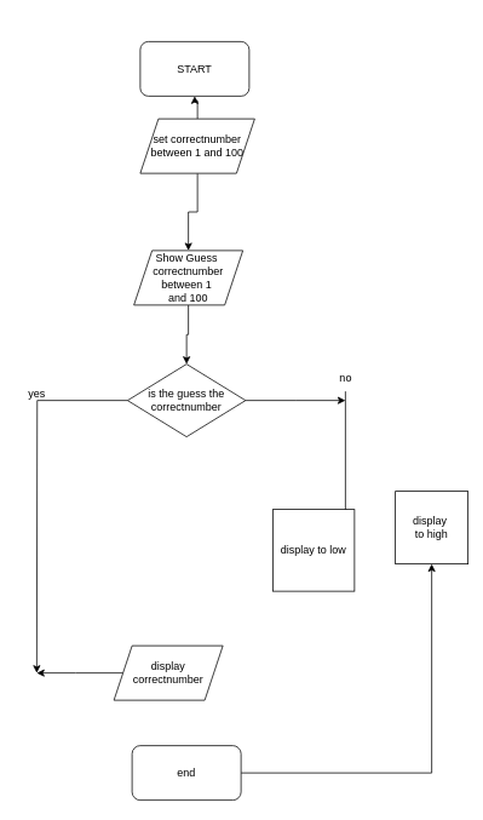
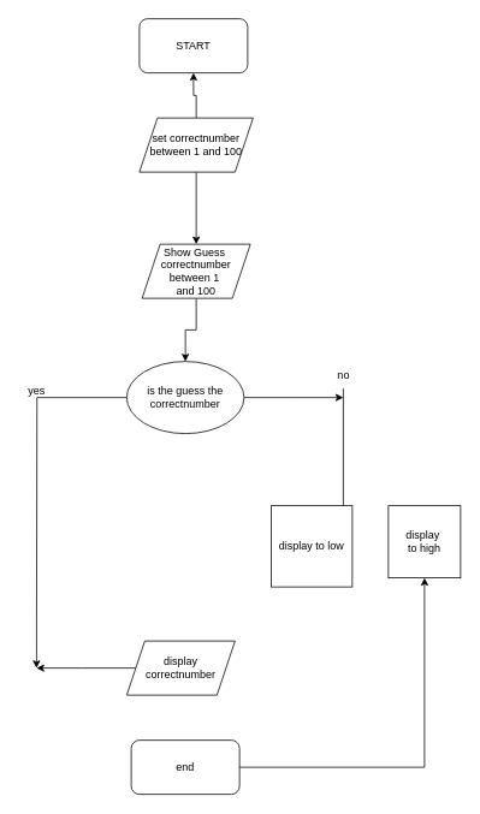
- <mxCell id="2" value="START" style="rounded=1;whiteSpace=wrap;html=1;" vertex="1" parent="1"><mxGeometry x="154" y="45" width="120" height="60" as="geometry" /></mxCell>
+ <mxCell id="2" value="START" style="rounded=1;whiteSpace=wrap;html=1;" vertex="1" parent="1"><mxGeometry x="154" y="20" width="120" height="60" as="geometry" /></mxCell>
- <mxCell id="7" value="Show Guess&amp;nbsp;&lt;div&gt;correctnumber&lt;/div&gt;&lt;div&gt;between 1&amp;nbsp;&lt;/div&gt;&lt;div&gt;and 100&lt;/div&gt;" style="shape=parallelogram;perimeter=parallelogramPerimeter;whiteSpace=wrap;html=1;fixedSize=1;" vertex="1" parent="1"><mxGeometry x="147" y="275" width="120" height="60" as="geometry" /></mxCell>
+ <mxCell id="7" value="Show Guess&amp;nbsp;&lt;div&gt;correctnumber&lt;/div&gt;&lt;div&gt;between 1&amp;nbsp;&lt;/div&gt;&lt;div&gt;and 100&lt;/div&gt;" style="shape=parallelogram;perimeter=parallelogramPerimeter;whiteSpace=wrap;html=1;fixedSize=1;" vertex="1" parent="1"><mxGeometry x="157" y="270" width="120" height="60" as="geometry" /></mxCell>
- <mxCell id="10" value="is the guess the&lt;div&gt;correctnumber&lt;/div&gt;" style="rhombus;whiteSpace=wrap;html=1;" vertex="1" parent="1"><mxGeometry x="140" y="400" width="130" height="80" as="geometry" /></mxCell>
+ <mxCell id="10" value="is the guess the&lt;div&gt;correctnumber&lt;/div&gt;" style="ellipse;whiteSpace=wrap;html=1;" vertex="1" parent="1"><mxGeometry x="140" y="400" width="130" height="80" as="geometry" /></mxCell>
- <mxCell id="14" value="display&amp;nbsp;&lt;div&gt;to high&lt;/div&gt;" style="whiteSpace=wrap;html=1;aspect=fixed;" vertex="1" parent="1"><mxGeometry x="435" y="540" width="80" height="80" as="geometry" /></mxCell>
+ <mxCell id="14" value="display&amp;nbsp;&lt;div&gt;to high&lt;/div&gt;" style="whiteSpace=wrap;html=1;aspect=fixed;" vertex="1" parent="1"><mxGeometry x="430" y="560" width="80" height="80" as="geometry" /></mxCell>
- <mxCell id="17" value="display&lt;div&gt;correctnumber&lt;/div&gt;" style="shape=parallelogram;perimeter=parallelogramPerimeter;whiteSpace=wrap;html=1;fixedSize=1;" vertex="1" parent="1"><mxGeometry x="125" y="710" width="120" height="60" as="geometry" /></mxCell>
+ <mxCell id="17" value="display&lt;div&gt;correctnumber&lt;/div&gt;" style="shape=parallelogram;perimeter=parallelogramPerimeter;whiteSpace=wrap;html=1;fixedSize=1;" vertex="1" parent="1"><mxGeometry x="140" y="710" width="120" height="60" as="geometry" /></mxCell>
